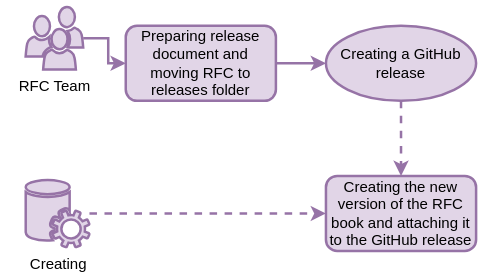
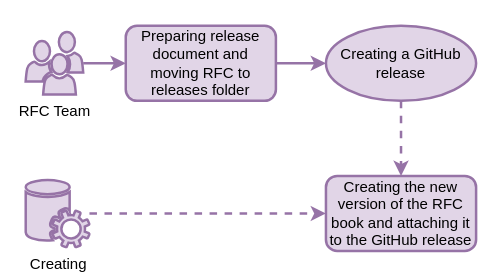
- <mxCell id="5" value="RFC Team" style="pointerEvents=1;shadow=0;dashed=0;html=1;strokeColor=#9673a6;fillColor=#e1d5e7;labelPosition=center;verticalLabelPosition=bottom;verticalAlign=top;outlineConnect=0;align=center;shape=mxgraph.office.users.users;strokeWidth=2;" parent="1" vertex="1"><mxGeometry x="20" y="5" width="46" height="50" as="geometry" /></mxCell>
+ <mxCell id="5" value="RFC Team" style="pointerEvents=1;shadow=0;dashed=0;html=1;strokeColor=#9673a6;fillColor=#e1d5e7;labelPosition=center;verticalLabelPosition=bottom;verticalAlign=top;outlineConnect=0;align=center;shape=mxgraph.office.users.users;strokeWidth=2;" parent="1" vertex="1"><mxGeometry x="20" y="25" width="46" height="50" as="geometry" /></mxCell>
